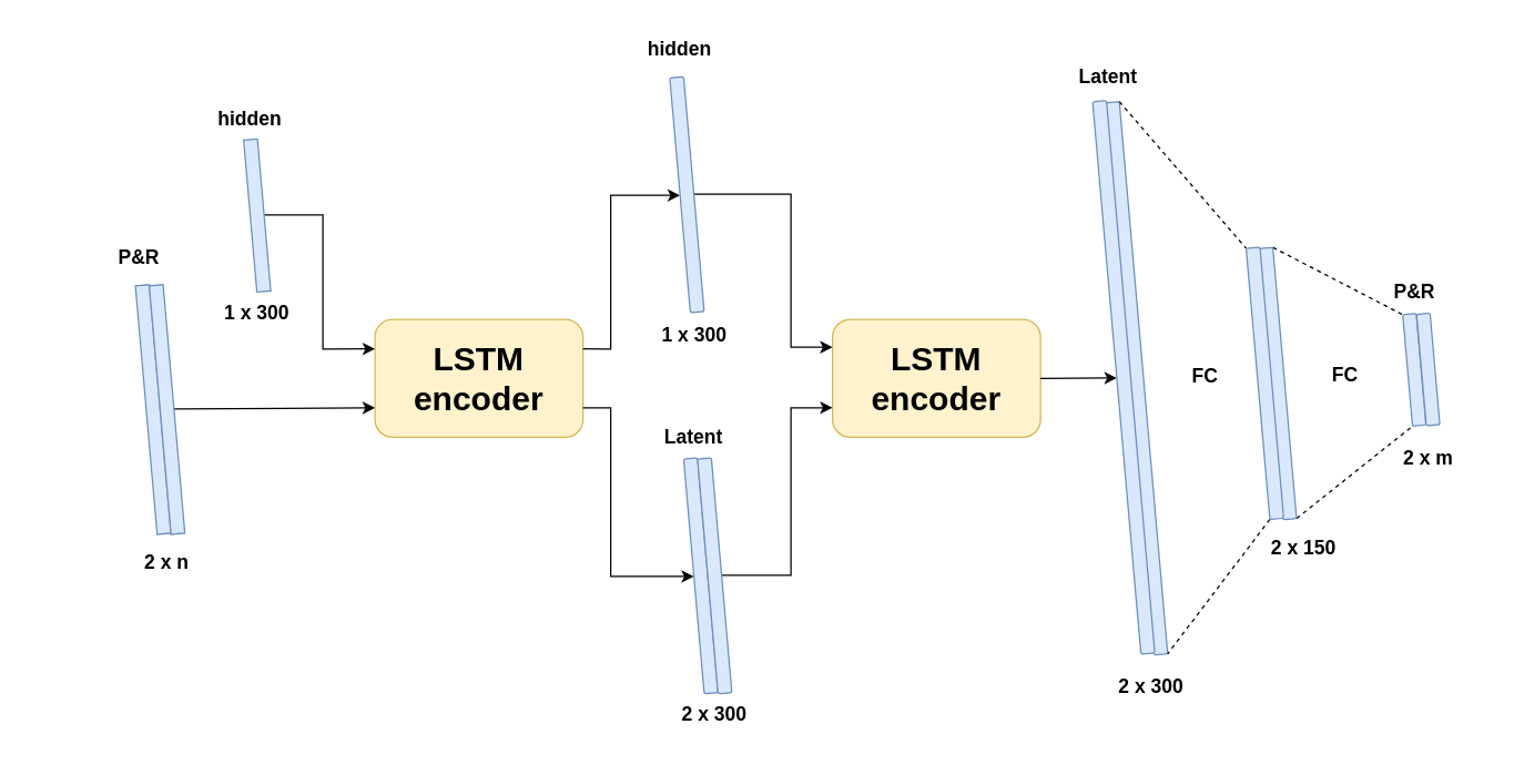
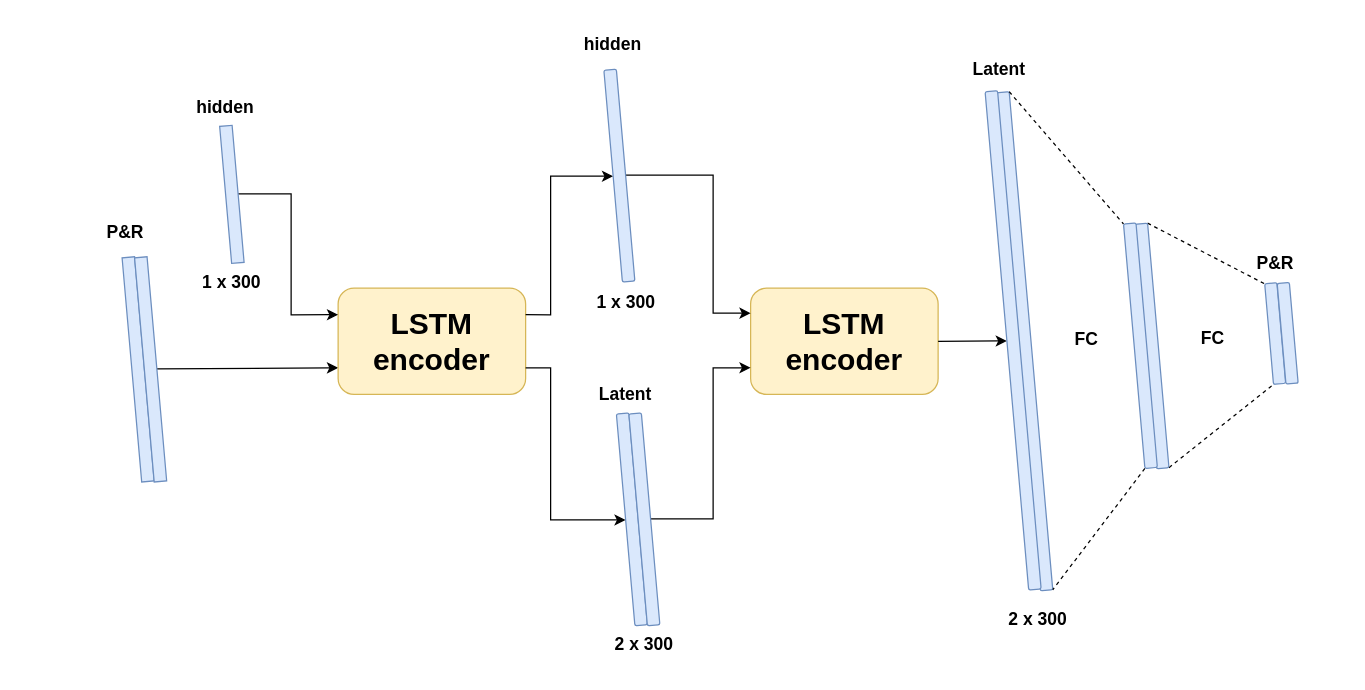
- <mxCell id="36" value="&lt;span style=&quot;font-size: 14px;&quot;&gt;&lt;font style=&quot;font-size: 14px;&quot;&gt;2 x m&lt;/font&gt;&lt;/span&gt;" style="text;html=1;strokeColor=none;fillColor=none;align=center;verticalAlign=middle;whiteSpace=wrap;rounded=0;fontStyle=1;fontSize=14;" vertex="1" parent="1"><mxGeometry x="1000.02" y="315" width="60" height="30" as="geometry" /></mxCell>
- <mxCell id="25" value="&lt;font style=&quot;font-size: 14px;&quot;&gt;2 x 150&lt;/font&gt;" style="text;html=1;strokeColor=none;fillColor=none;align=center;verticalAlign=middle;whiteSpace=wrap;rounded=0;fontStyle=1;fontSize=14;" vertex="1" parent="1"><mxGeometry x="910" y="380" width="60" height="30" as="geometry" /></mxCell>
- <mxCell id="5" value="2 x n" style="text;html=1;strokeColor=none;fillColor=none;align=center;verticalAlign=middle;whiteSpace=wrap;rounded=0;fontSize=14;fontStyle=1" vertex="1" parent="1"><mxGeometry x="90" y="390" width="60" height="30" as="geometry" /></mxCell>
